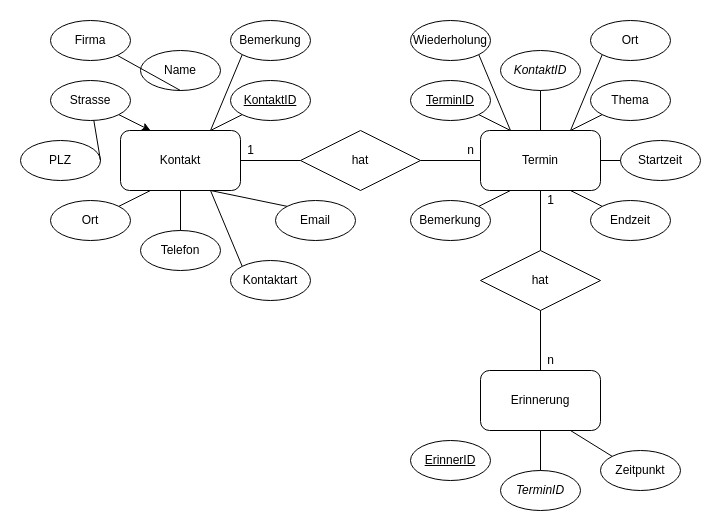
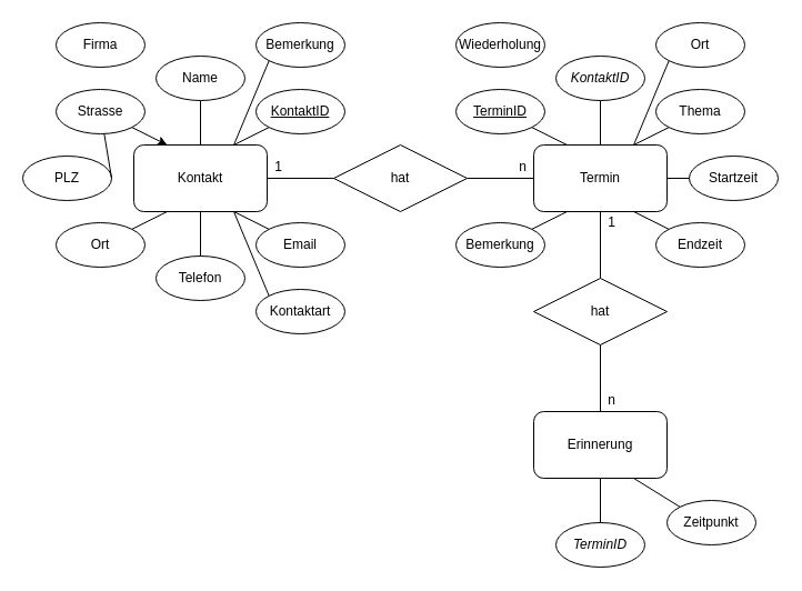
- <mxCell id="41" value="" style="endArrow=none;html=1;rounded=0;exitX=0.5;exitY=1;exitDx=0;exitDy=0;" edge="1" parent="1" source="11" target="18"><mxGeometry width="50" height="50" relative="1" as="geometry"><mxPoint x="370" y="280" as="sourcePoint" /><mxPoint x="420" y="230" as="targetPoint" /></mxGeometry></mxCell>
+ <mxCell id="41" value="" style="endArrow=none;html=1;rounded=0;exitX=0.5;exitY=1;exitDx=0;exitDy=0;entryX=0.5;entryY=0;entryDx=0;entryDy=0;" edge="1" parent="1" source="11" target="2"><mxGeometry width="50" height="50" relative="1" as="geometry"><mxPoint x="370" y="280" as="sourcePoint" /><mxPoint x="420" y="230" as="targetPoint" /></mxGeometry></mxCell>
- <mxCell id="53" value="" style="endArrow=none;html=1;rounded=0;exitX=1;exitY=1;exitDx=0;exitDy=0;entryX=0.25;entryY=0;entryDx=0;entryDy=0;" edge="1" parent="1" source="25" target="3"><mxGeometry width="50" height="50" relative="1" as="geometry"><mxPoint x="370" y="280" as="sourcePoint" /><mxPoint x="420" y="230" as="targetPoint" /></mxGeometry></mxCell>
- <mxCell id="12" value="Email" style="ellipse;whiteSpace=wrap;html=1;" vertex="1" parent="1"><mxGeometry x="275" y="200" width="80" height="40" as="geometry" /></mxCell>
+ <mxCell id="12" value="Email" style="ellipse;whiteSpace=wrap;html=1;" vertex="1" parent="1"><mxGeometry x="230" y="200" width="80" height="40" as="geometry" /></mxCell>
- <mxCell id="22" value="&lt;u&gt;ErinnerID&lt;/u&gt;" style="ellipse;whiteSpace=wrap;html=1;" vertex="1" parent="1"><mxGeometry x="410" y="440" width="80" height="40" as="geometry" /></mxCell>
